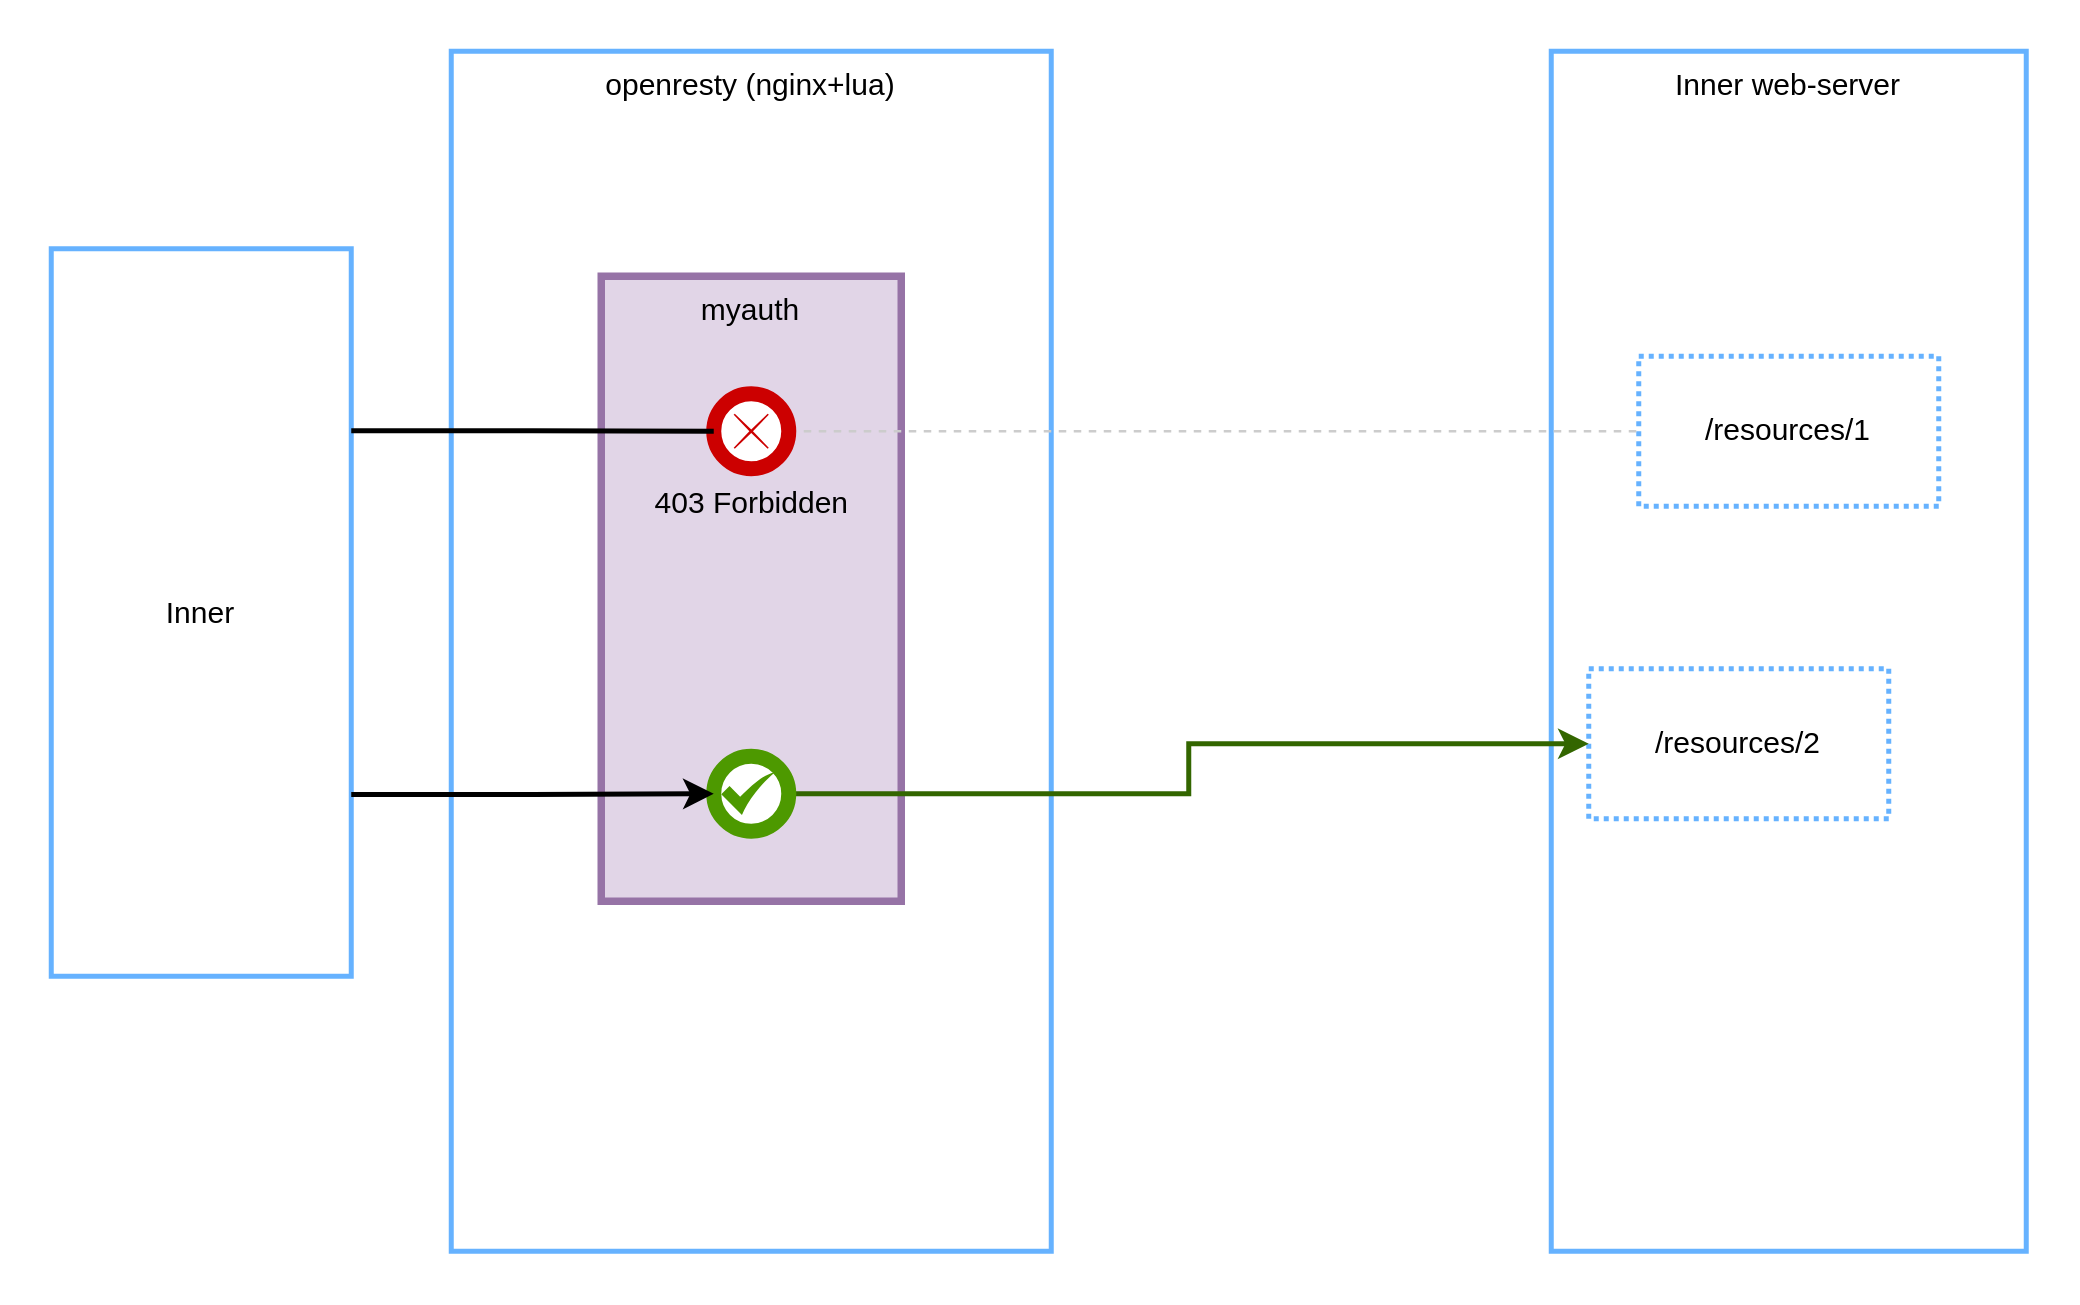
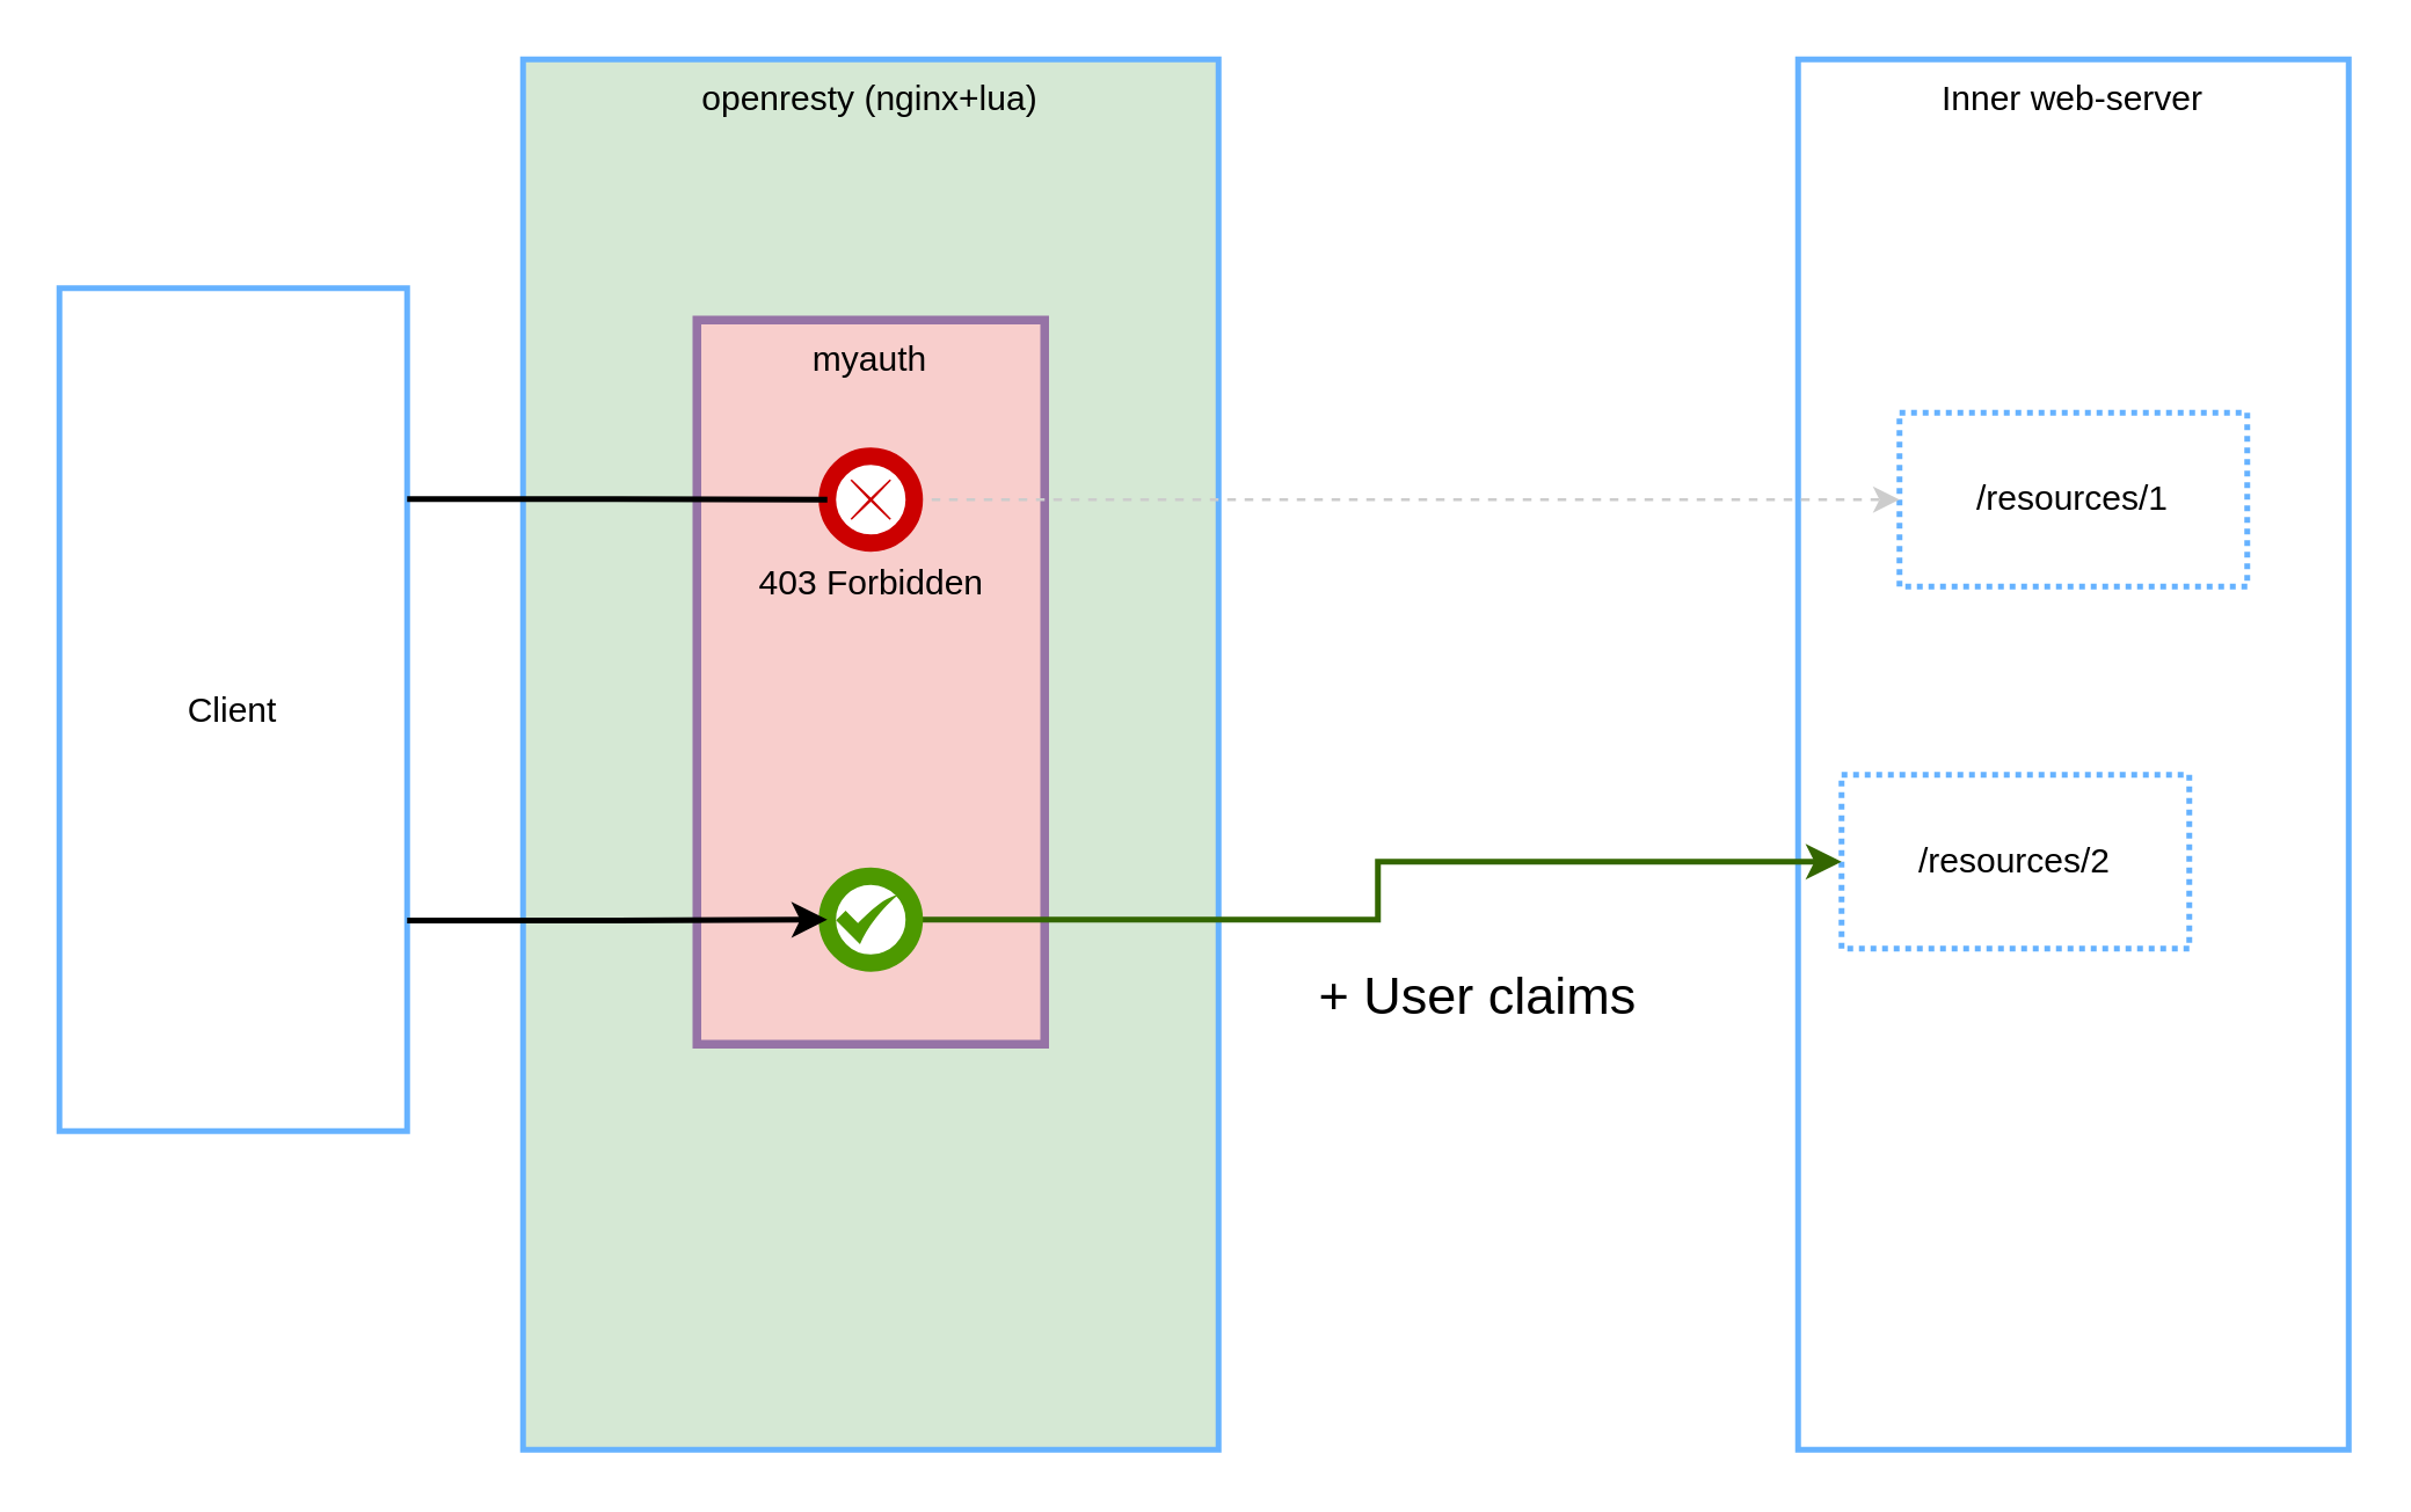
- <mxCell id="2" value="openresty (nginx+lua)" style="rounded=0;whiteSpace=wrap;html=1;strokeColor=#66B2FF;strokeWidth=2;align=center;verticalAlign=top;" parent="1" vertex="1"><mxGeometry x="180" y="20" width="240" height="480" as="geometry" /></mxCell>
+ <mxCell id="2" value="openresty (nginx+lua)" style="rounded=0;whiteSpace=wrap;html=1;strokeColor=#66B2FF;strokeWidth=2;align=center;verticalAlign=top;fillColor=#d5e8d4;" parent="1" vertex="1"><mxGeometry x="180" y="20" width="240" height="480" as="geometry" /></mxCell>
- <mxCell id="8" style="edgeStyle=orthogonalEdgeStyle;rounded=0;orthogonalLoop=1;jettySize=auto;html=1;exitX=1;exitY=0.5;exitDx=0;exitDy=0;entryX=0;entryY=0.5;entryDx=0;entryDy=0;fontFamily=Helvetica;fontSize=12;fontColor=#000000;dashed=1;strokeColor=#CCCCCC;endArrow=none;" parent="1" source="9" target="5" edge="1"><mxGeometry relative="1" as="geometry" /></mxCell>
+ <mxCell id="8" style="edgeStyle=orthogonalEdgeStyle;rounded=0;orthogonalLoop=1;jettySize=auto;html=1;exitX=1;exitY=0.5;exitDx=0;exitDy=0;entryX=0;entryY=0.5;entryDx=0;entryDy=0;fontFamily=Helvetica;fontSize=12;fontColor=#000000;dashed=1;strokeColor=#CCCCCC;" parent="1" source="9" target="5" edge="1"><mxGeometry relative="1" as="geometry" /></mxCell>
- <mxCell id="7" value="myauth" style="rounded=0;whiteSpace=wrap;html=1;strokeColor=#9673a6;strokeWidth=3;fontFamily=Helvetica;fontSize=12;align=center;verticalAlign=top;fillColor=#e1d5e7;" parent="1" vertex="1"><mxGeometry x="240" y="110" width="120" height="250" as="geometry" /></mxCell>
+ <mxCell id="7" value="myauth" style="rounded=0;whiteSpace=wrap;html=1;strokeColor=#9673a6;strokeWidth=3;fontFamily=Helvetica;fontSize=12;align=center;verticalAlign=top;fillColor=#f8cecc;" parent="1" vertex="1"><mxGeometry x="240" y="110" width="120" height="250" as="geometry" /></mxCell>
- <mxCell id="3" value="Inner" style="rounded=0;whiteSpace=wrap;html=1;strokeColor=#66B2FF;strokeWidth=2;fontFamily=Helvetica;fontSize=12;align=center;" parent="1" vertex="1"><mxGeometry x="20" y="99" width="120" height="291" as="geometry" /></mxCell>
+ <mxCell id="3" value="Client" style="rounded=0;whiteSpace=wrap;html=1;strokeColor=#66B2FF;strokeWidth=2;fontFamily=Helvetica;fontSize=12;align=center;" parent="1" vertex="1"><mxGeometry x="20" y="99" width="120" height="291" as="geometry" /></mxCell>
+ <mxCell id="15" value="&lt;h1 style=&quot;font-size: 18px&quot;&gt;&lt;span style=&quot;font-weight: normal ; font-size: 18px&quot;&gt;+ User claims&lt;br&gt;&lt;/span&gt;&lt;/h1&gt;" style="text;html=1;strokeColor=none;fillColor=none;spacing=5;spacingTop=-20;whiteSpace=wrap;overflow=hidden;rounded=0;fontSize=18;fontStyle=0" parent="1" vertex="1"><mxGeometry x="450" y="332" width="150" height="28" as="geometry" /></mxCell>
